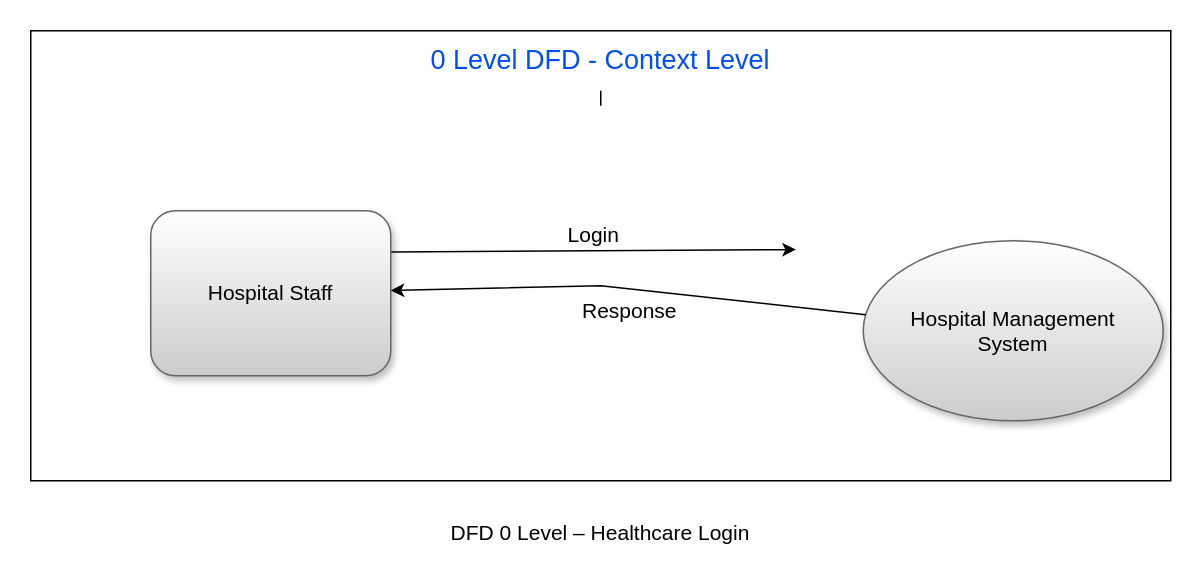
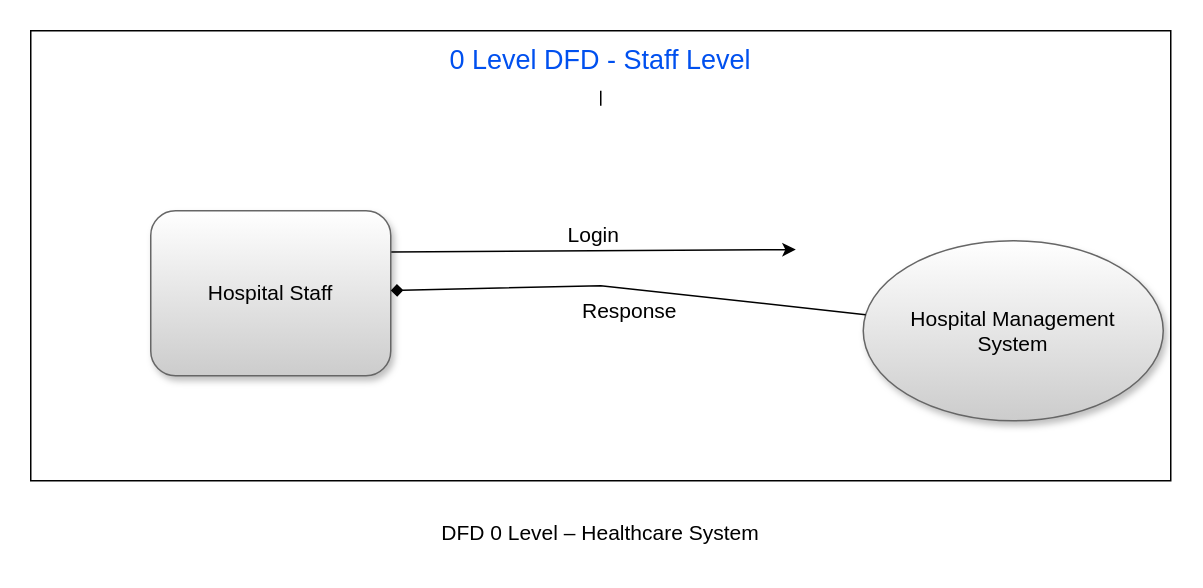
- <mxCell id="5" value="0 Level DFD - Context Level" style="text;html=1;strokeColor=none;fillColor=none;align=center;verticalAlign=middle;whiteSpace=wrap;rounded=0;fontColor=#0050EF;fontSize=18;" parent="1" vertex="1"><mxGeometry x="250" y="25" width="300" height="30" as="geometry" /></mxCell>
+ <mxCell id="5" value="0 Level DFD - Staff Level" style="text;html=1;strokeColor=none;fillColor=none;align=center;verticalAlign=middle;whiteSpace=wrap;rounded=0;fontColor=#0050EF;fontSize=18;" parent="1" vertex="1"><mxGeometry x="250" y="25" width="300" height="30" as="geometry" /></mxCell>
- <mxCell id="8" value="Response" style="edgeStyle=none;endArrow=classic;html=1;rounded=0;fontSize=14;align=center;verticalAlign=top;" parent="1" source="7" target="6" edge="1"><mxGeometry relative="1" as="geometry"><mxPoint x="480" y="230" as="sourcePoint" /><mxPoint x="300" y="230" as="targetPoint" /><Array as="points"><mxPoint x="400" y="190" /></Array></mxGeometry></mxCell>
+ <mxCell id="8" value="Response" style="edgeStyle=none;endArrow=diamond;html=1;rounded=0;fontSize=14;align=center;verticalAlign=top;" parent="1" source="7" target="6" edge="1"><mxGeometry relative="1" as="geometry"><mxPoint x="480" y="230" as="sourcePoint" /><mxPoint x="300" y="230" as="targetPoint" /><Array as="points"><mxPoint x="400" y="190" /></Array></mxGeometry></mxCell>
- <mxCell id="9" value="DFD 0 Level – Healthcare Login" style="text;html=1;strokeColor=none;fillColor=none;align=center;verticalAlign=middle;whiteSpace=wrap;rounded=0;fontSize=14;" parent="1" vertex="1"><mxGeometry x="200" y="340" width="400" height="30" as="geometry" /></mxCell>
+ <mxCell id="9" value="DFD 0 Level – Healthcare System" style="text;html=1;strokeColor=none;fillColor=none;align=center;verticalAlign=middle;whiteSpace=wrap;rounded=0;fontSize=14;" parent="1" vertex="1"><mxGeometry x="200" y="340" width="400" height="30" as="geometry" /></mxCell>
